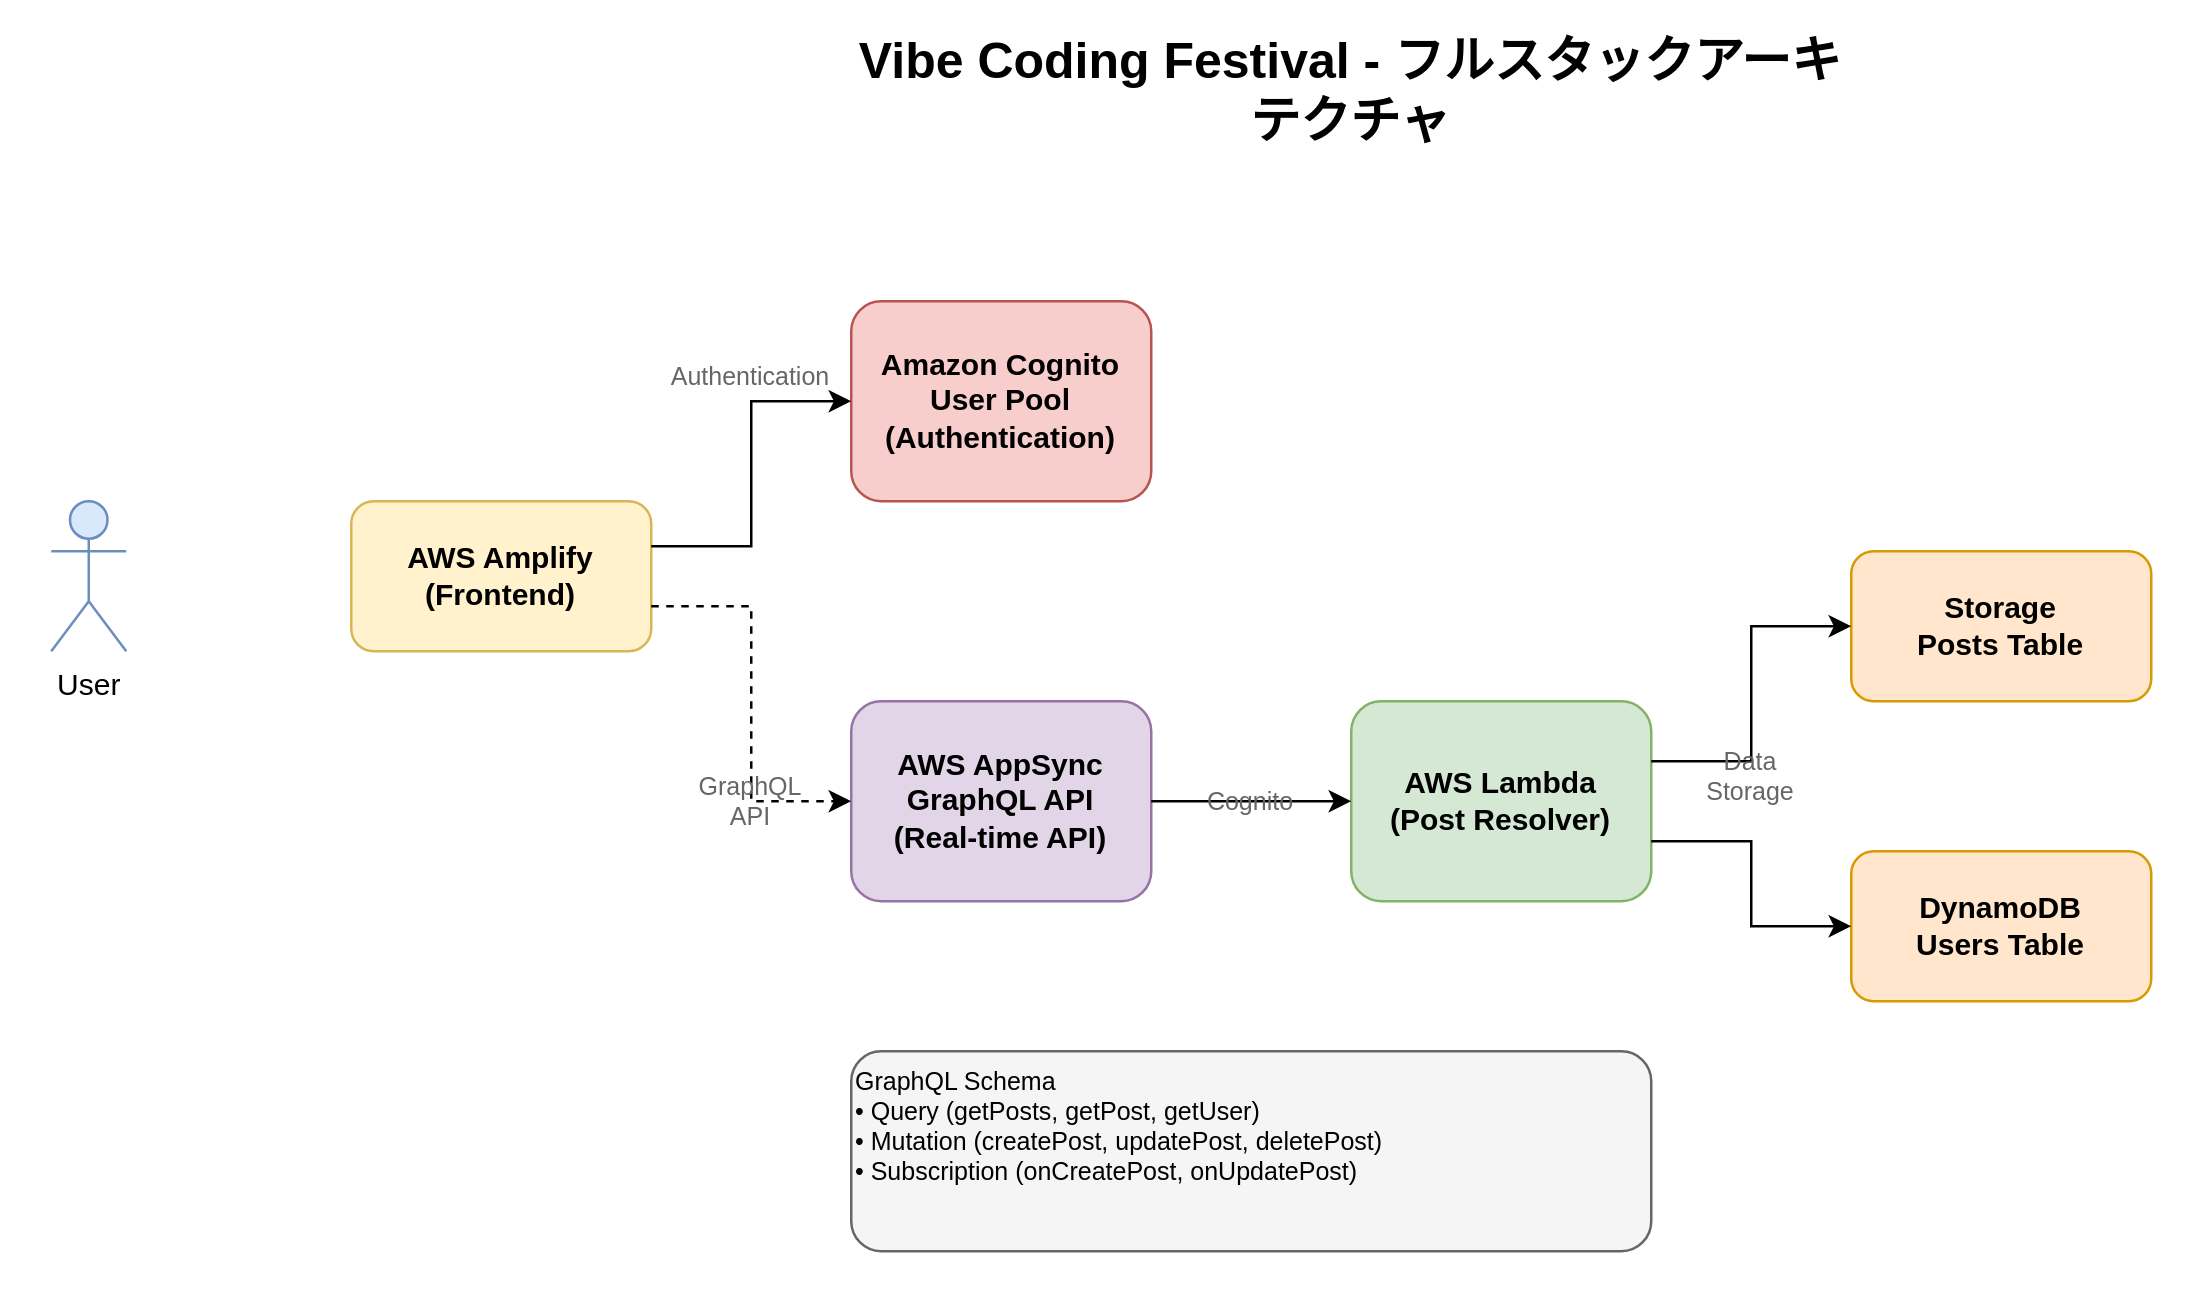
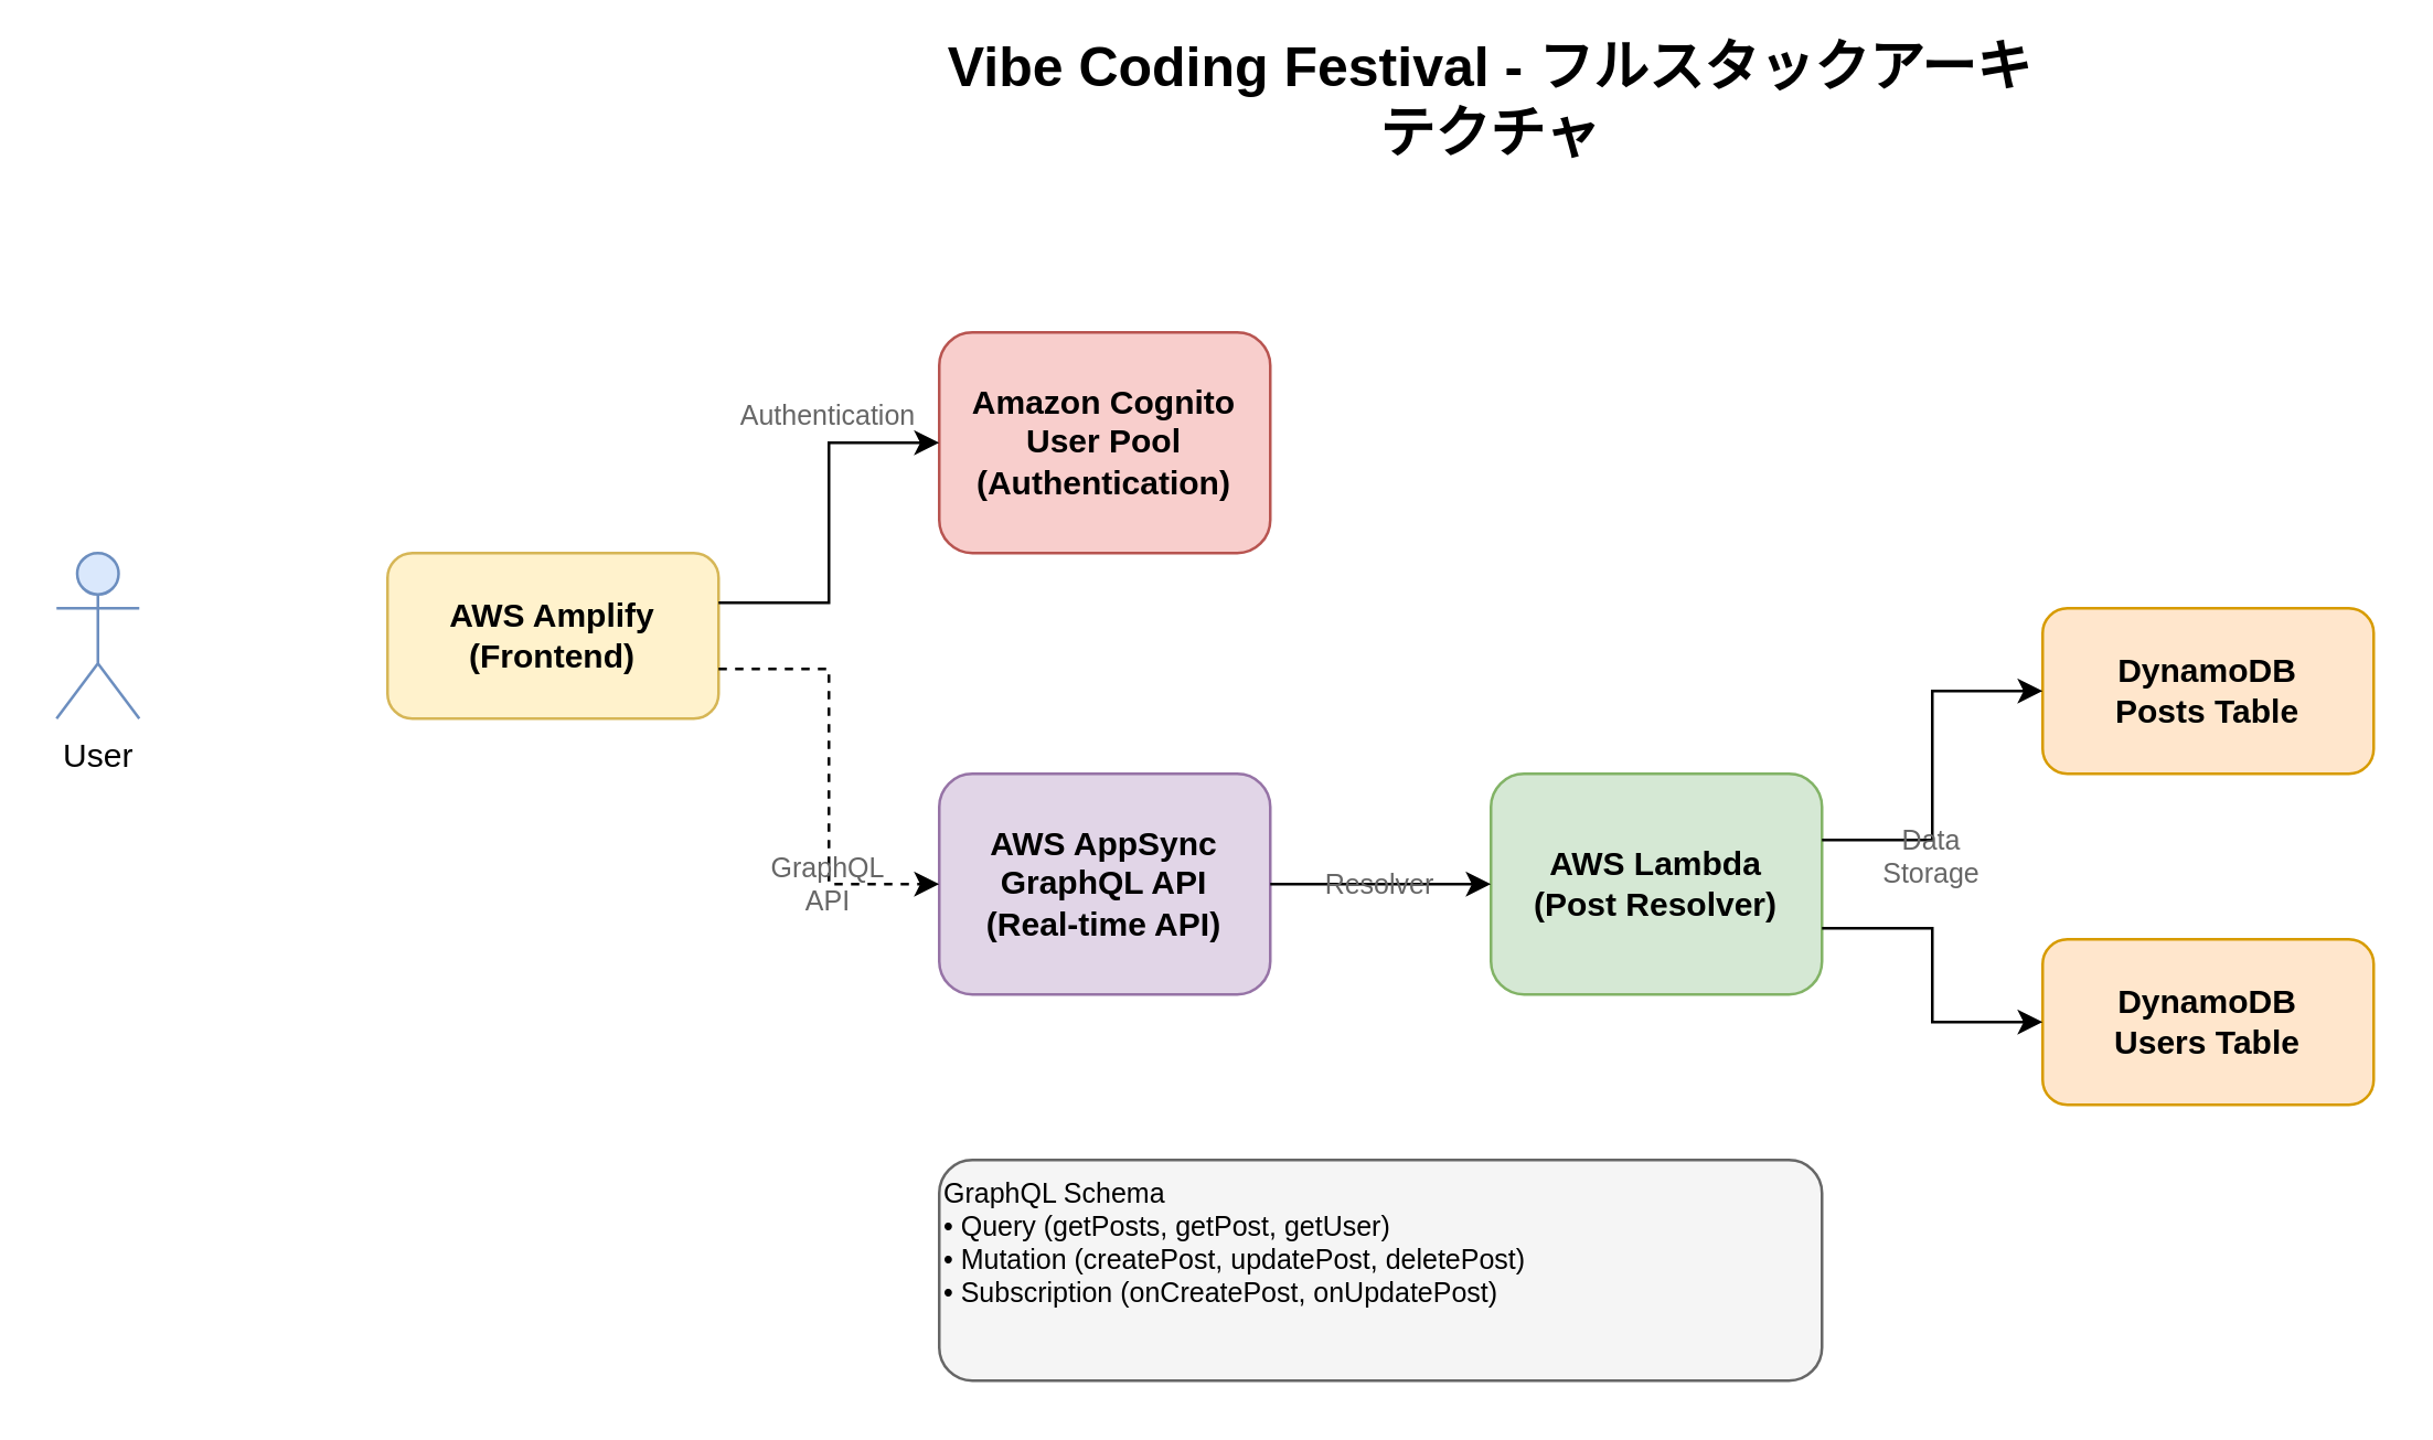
- <mxCell id="8" value="Storage&#10;Posts Table" style="rounded=1;whiteSpace=wrap;html=1;fillColor=#ffe6cc;strokeColor=#d79b00;fontSize=12;fontStyle=1;" parent="1" vertex="1"><mxGeometry x="740" y="220" width="120" height="60" as="geometry" /></mxCell>
+ <mxCell id="8" value="DynamoDB&#10;Posts Table" style="rounded=1;whiteSpace=wrap;html=1;fillColor=#ffe6cc;strokeColor=#d79b00;fontSize=12;fontStyle=1;" parent="1" vertex="1"><mxGeometry x="740" y="220" width="120" height="60" as="geometry" /></mxCell>
- <mxCell id="18" value="Cognito" style="text;html=1;strokeColor=none;fillColor=none;align=center;verticalAlign=middle;whiteSpace=wrap;rounded=0;fontSize=10;fontColor=#666666;" parent="1" vertex="1"><mxGeometry x="470" y="310" width="60" height="20" as="geometry" /></mxCell>
+ <mxCell id="18" value="Resolver" style="text;html=1;strokeColor=none;fillColor=none;align=center;verticalAlign=middle;whiteSpace=wrap;rounded=0;fontSize=10;fontColor=#666666;" parent="1" vertex="1"><mxGeometry x="470" y="310" width="60" height="20" as="geometry" /></mxCell>
